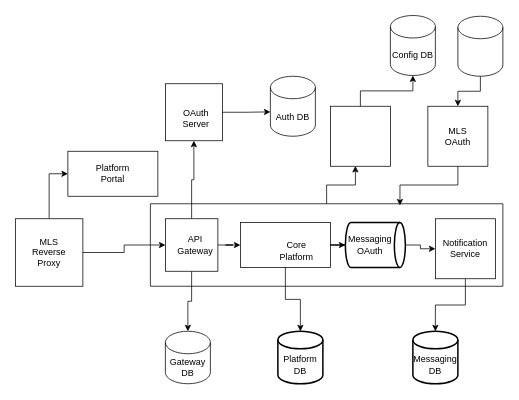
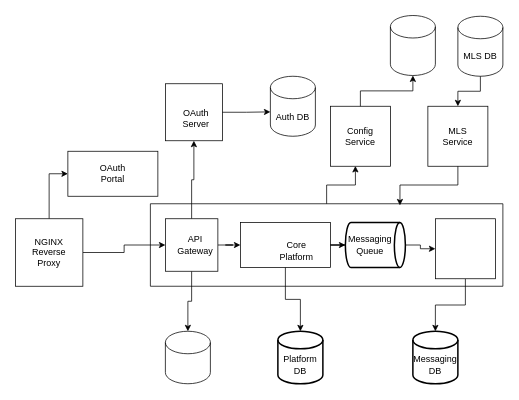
- <mxCell id="54" value="Config DB" style="text;html=1;align=center;verticalAlign=middle;whiteSpace=wrap;rounded=0;" vertex="1" parent="1"><mxGeometry x="520" y="58" width="60" height="30" as="geometry" /></mxCell>
+ <mxCell id="51" value="MLS DB" style="text;html=1;align=center;verticalAlign=middle;whiteSpace=wrap;rounded=0;" vertex="1" parent="49"><mxGeometry y="38" width="60" height="30" as="geometry" /></mxCell>
+ <mxCell id="31" value="Config Service" style="text;html=1;align=center;verticalAlign=middle;whiteSpace=wrap;rounded=0;" vertex="1" parent="29"><mxGeometry x="10" y="25" width="60" height="30" as="geometry" /></mxCell>
- <mxCell id="47" value="MLS OAuth" style="text;html=1;align=center;verticalAlign=middle;whiteSpace=wrap;rounded=0;" vertex="1" parent="45"><mxGeometry x="10" y="25" width="60" height="30" as="geometry" /></mxCell>
+ <mxCell id="47" value="MLS Service" style="text;html=1;align=center;verticalAlign=middle;whiteSpace=wrap;rounded=0;" vertex="1" parent="45"><mxGeometry x="10" y="25" width="60" height="30" as="geometry" /></mxCell>
- <mxCell id="6" value="Platform Portal" style="text;html=1;align=center;verticalAlign=middle;whiteSpace=wrap;rounded=0;" vertex="1" parent="1"><mxGeometry x="120" y="216" width="60" height="30" as="geometry" /></mxCell>
+ <mxCell id="6" value="OAuth Portal" style="text;html=1;align=center;verticalAlign=middle;whiteSpace=wrap;rounded=0;" vertex="1" parent="1"><mxGeometry x="120" y="216" width="60" height="30" as="geometry" /></mxCell>
- <mxCell id="42" value="Messaging OAuth" style="text;html=1;align=center;verticalAlign=middle;whiteSpace=wrap;rounded=0;" vertex="1" parent="1"><mxGeometry x="463" y="311" width="60" height="30" as="geometry" /></mxCell>
+ <mxCell id="42" value="Messaging Queue" style="text;html=1;align=center;verticalAlign=middle;whiteSpace=wrap;rounded=0;" vertex="1" parent="1"><mxGeometry x="463" y="311" width="60" height="30" as="geometry" /></mxCell>
- <mxCell id="40" value="Notification Service" style="text;html=1;align=center;verticalAlign=middle;whiteSpace=wrap;rounded=0;" vertex="1" parent="38"><mxGeometry x="10" y="25" width="60" height="30" as="geometry" /></mxCell>
- <mxCell id="7" value="MLS Reverse Proxy" style="text;html=1;align=center;verticalAlign=middle;whiteSpace=wrap;rounded=0;" vertex="1" parent="1"><mxGeometry x="35" y="321" width="60" height="30" as="geometry" /></mxCell>
+ <mxCell id="7" value="NGINX Reverse Proxy" style="text;html=1;align=center;verticalAlign=middle;whiteSpace=wrap;rounded=0;" vertex="1" parent="1"><mxGeometry x="35" y="321" width="60" height="30" as="geometry" /></mxCell>
- <mxCell id="26" value="Gateway DB" style="text;html=1;align=center;verticalAlign=middle;whiteSpace=wrap;rounded=0;" vertex="1" parent="24"><mxGeometry y="35" width="60" height="26.25" as="geometry" /></mxCell>
